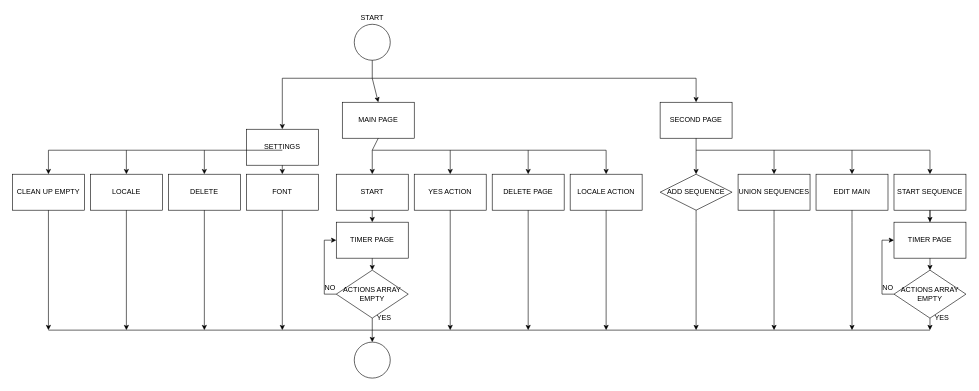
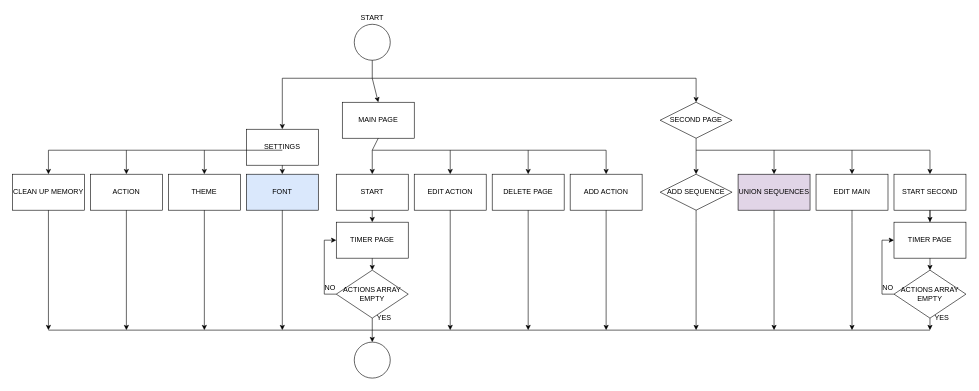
- <mxCell id="50" value="SECOND PAGE" style="rounded=0;whiteSpace=wrap;html=1;" vertex="1" parent="1"><mxGeometry x="1100" y="170" width="120" height="60" as="geometry" /></mxCell>
+ <mxCell id="50" value="SECOND PAGE" style="rhombus;whiteSpace=wrap;html=1;" vertex="1" parent="1"><mxGeometry x="1100" y="170" width="120" height="60" as="geometry" /></mxCell>
- <mxCell id="15" value="CLEAN UP EMPTY" style="rounded=0;whiteSpace=wrap;html=1;" vertex="1" parent="1"><mxGeometry x="20" y="290" width="120" height="60" as="geometry" /></mxCell>
+ <mxCell id="15" value="CLEAN UP MEMORY" style="rounded=0;whiteSpace=wrap;html=1;" vertex="1" parent="1"><mxGeometry x="20" y="290" width="120" height="60" as="geometry" /></mxCell>
- <mxCell id="12" value="LOCALE" style="rounded=0;whiteSpace=wrap;html=1;" vertex="1" parent="1"><mxGeometry x="150" y="290" width="120" height="60" as="geometry" /></mxCell>
+ <mxCell id="12" value="ACTION" style="rounded=0;whiteSpace=wrap;html=1;" vertex="1" parent="1"><mxGeometry x="150" y="290" width="120" height="60" as="geometry" /></mxCell>
- <mxCell id="9" value="DELETE" style="rounded=0;whiteSpace=wrap;html=1;" vertex="1" parent="1"><mxGeometry x="280" y="290" width="120" height="60" as="geometry" /></mxCell>
+ <mxCell id="9" value="THEME" style="rounded=0;whiteSpace=wrap;html=1;" vertex="1" parent="1"><mxGeometry x="280" y="290" width="120" height="60" as="geometry" /></mxCell>
- <mxCell id="18" value="FONT" style="rounded=0;whiteSpace=wrap;html=1;" vertex="1" parent="1"><mxGeometry x="410" y="290" width="120" height="60" as="geometry" /></mxCell>
+ <mxCell id="18" value="FONT" style="rounded=0;whiteSpace=wrap;html=1;fillColor=#dae8fc;" vertex="1" parent="1"><mxGeometry x="410" y="290" width="120" height="60" as="geometry" /></mxCell>
- <mxCell id="28" value="YES ACTION" style="rounded=0;whiteSpace=wrap;html=1;" vertex="1" parent="1"><mxGeometry x="690" y="290" width="120" height="60" as="geometry" /></mxCell>
+ <mxCell id="28" value="EDIT ACTION" style="rounded=0;whiteSpace=wrap;html=1;" vertex="1" parent="1"><mxGeometry x="690" y="290" width="120" height="60" as="geometry" /></mxCell>
- <mxCell id="34" value="LOCALE ACTION" style="rounded=0;whiteSpace=wrap;html=1;" vertex="1" parent="1"><mxGeometry x="950" y="290" width="120" height="60" as="geometry" /></mxCell>
+ <mxCell id="34" value="ADD ACTION" style="rounded=0;whiteSpace=wrap;html=1;" vertex="1" parent="1"><mxGeometry x="950" y="290" width="120" height="60" as="geometry" /></mxCell>
- <mxCell id="57" value="UNION SEQUENCES" style="rounded=0;whiteSpace=wrap;html=1;" vertex="1" parent="1"><mxGeometry x="1230" y="290" width="120" height="60" as="geometry" /></mxCell>
+ <mxCell id="57" value="UNION SEQUENCES" style="rounded=0;whiteSpace=wrap;html=1;fillColor=#e1d5e7;" vertex="1" parent="1"><mxGeometry x="1230" y="290" width="120" height="60" as="geometry" /></mxCell>
- <mxCell id="63" value="START SEQUENCE" style="rounded=0;whiteSpace=wrap;html=1;" vertex="1" parent="1"><mxGeometry x="1490" y="290" width="120" height="60" as="geometry" /></mxCell>
+ <mxCell id="63" value="START SECOND" style="rounded=0;whiteSpace=wrap;html=1;" vertex="1" parent="1"><mxGeometry x="1490" y="290" width="120" height="60" as="geometry" /></mxCell>
